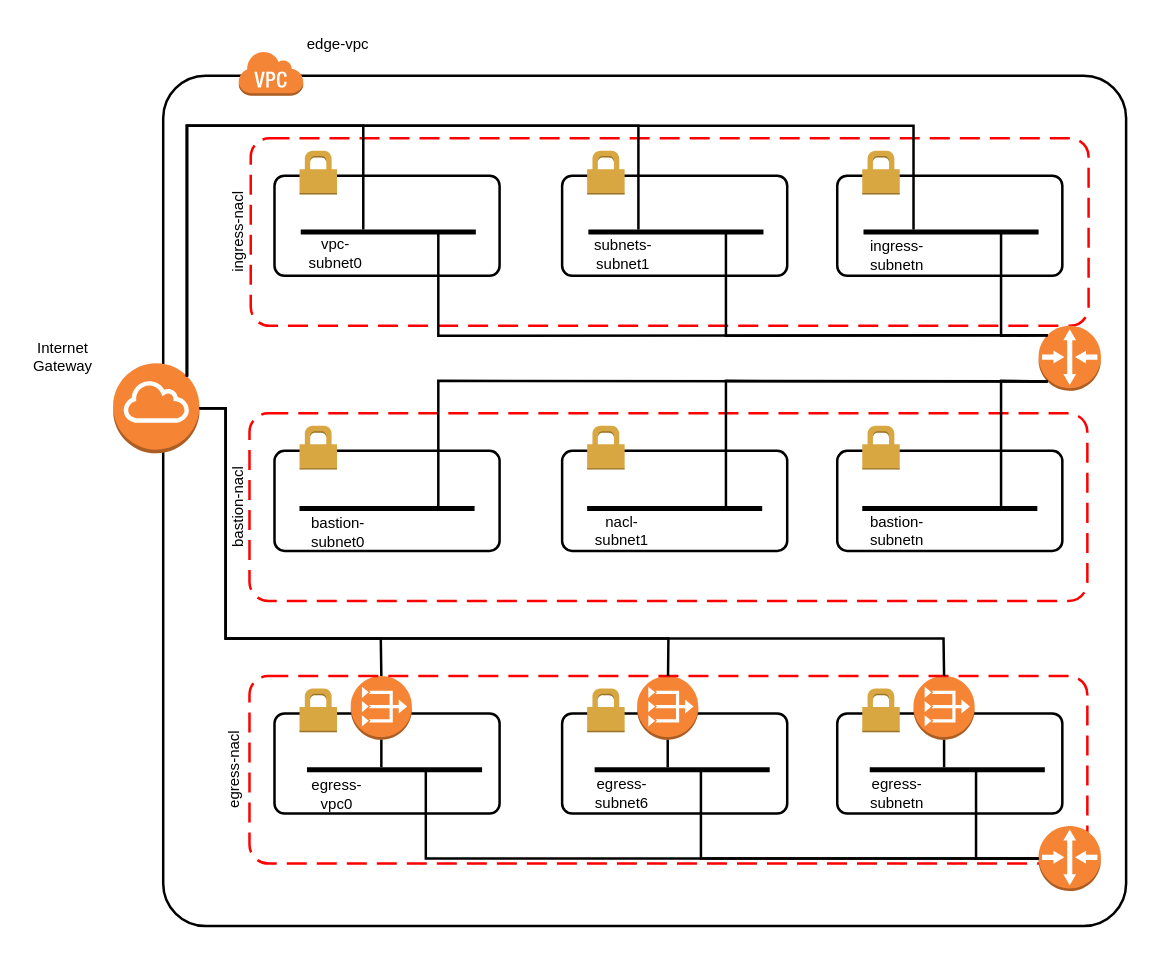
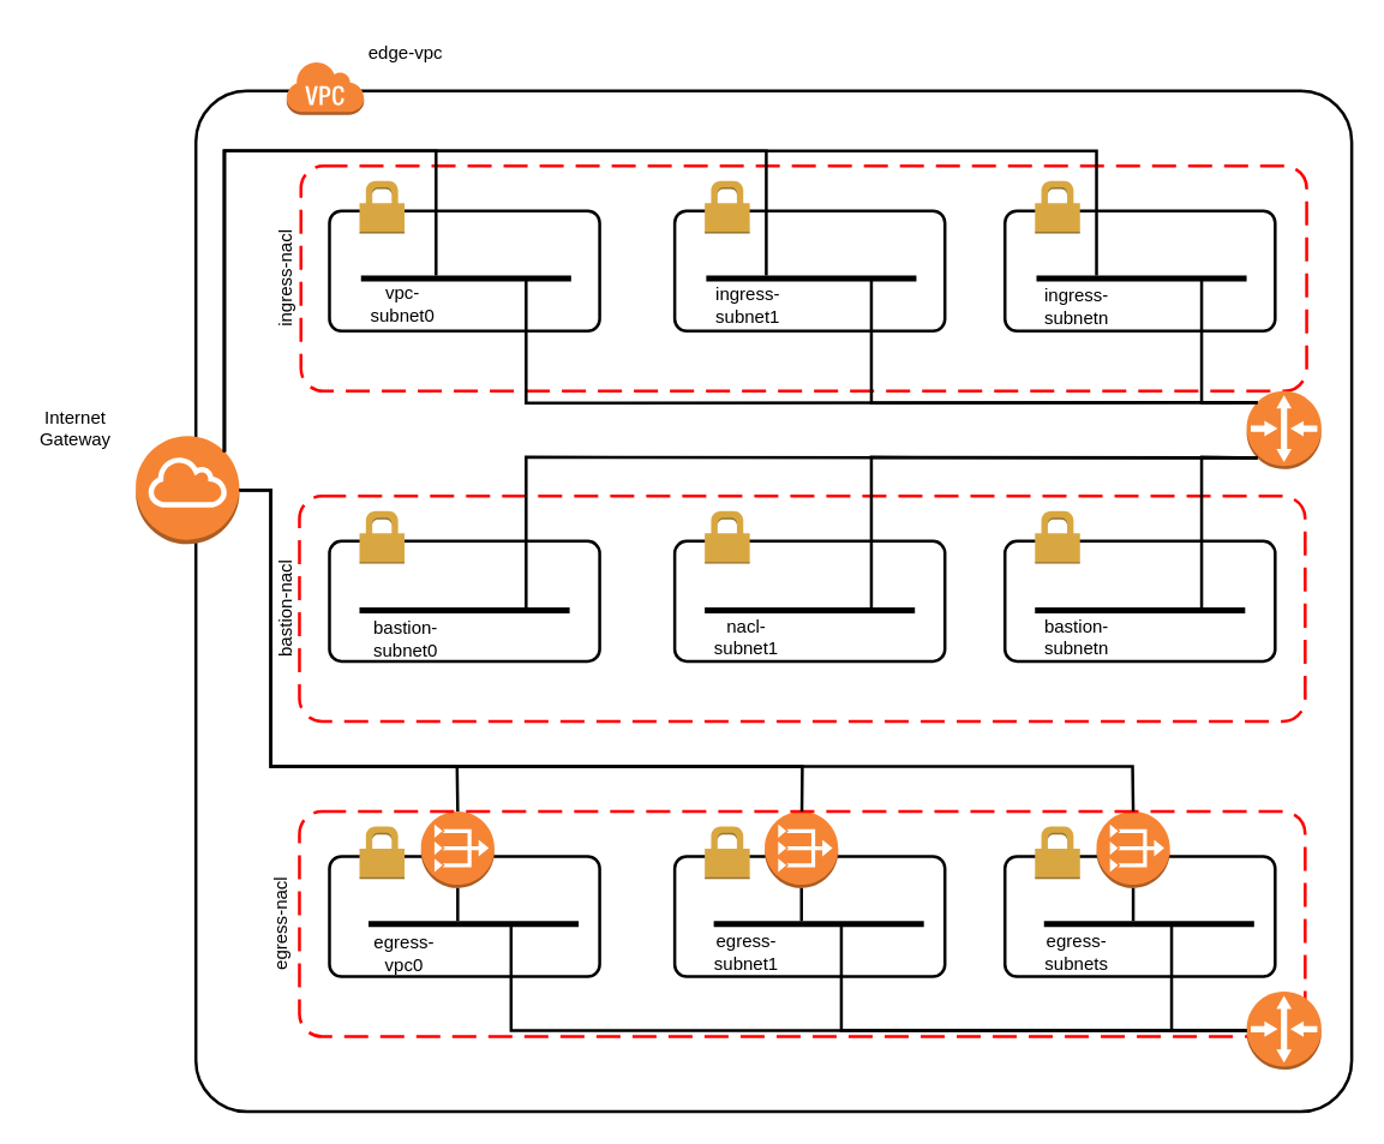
- <mxCell id="34" value="subnets-subnet1" style="text;html=1;strokeColor=none;fillColor=none;align=center;verticalAlign=middle;whiteSpace=wrap;rounded=0;" vertex="1" parent="4"><mxGeometry x="468" y="188" width="60" height="30" as="geometry" /></mxCell>
+ <mxCell id="34" value="ingress-subnet1" style="text;html=1;strokeColor=none;fillColor=none;align=center;verticalAlign=middle;whiteSpace=wrap;rounded=0;" vertex="1" parent="4"><mxGeometry x="468" y="188" width="60" height="30" as="geometry" /></mxCell>
- <mxCell id="40" value="egress-subnet6" style="text;html=1;strokeColor=none;fillColor=none;align=center;verticalAlign=middle;whiteSpace=wrap;rounded=0;" vertex="1" parent="4"><mxGeometry x="467" y="619" width="60" height="30" as="geometry" /></mxCell>
+ <mxCell id="40" value="egress-subnet1" style="text;html=1;strokeColor=none;fillColor=none;align=center;verticalAlign=middle;whiteSpace=wrap;rounded=0;" vertex="1" parent="4"><mxGeometry x="467" y="619" width="60" height="30" as="geometry" /></mxCell>
- <mxCell id="41" value="egress-subnetn" style="text;html=1;strokeColor=none;fillColor=none;align=center;verticalAlign=middle;whiteSpace=wrap;rounded=0;" vertex="1" parent="4"><mxGeometry x="687" y="619" width="60" height="30" as="geometry" /></mxCell>
+ <mxCell id="41" value="egress-subnets" style="text;html=1;strokeColor=none;fillColor=none;align=center;verticalAlign=middle;whiteSpace=wrap;rounded=0;" vertex="1" parent="4"><mxGeometry x="687" y="619" width="60" height="30" as="geometry" /></mxCell>
